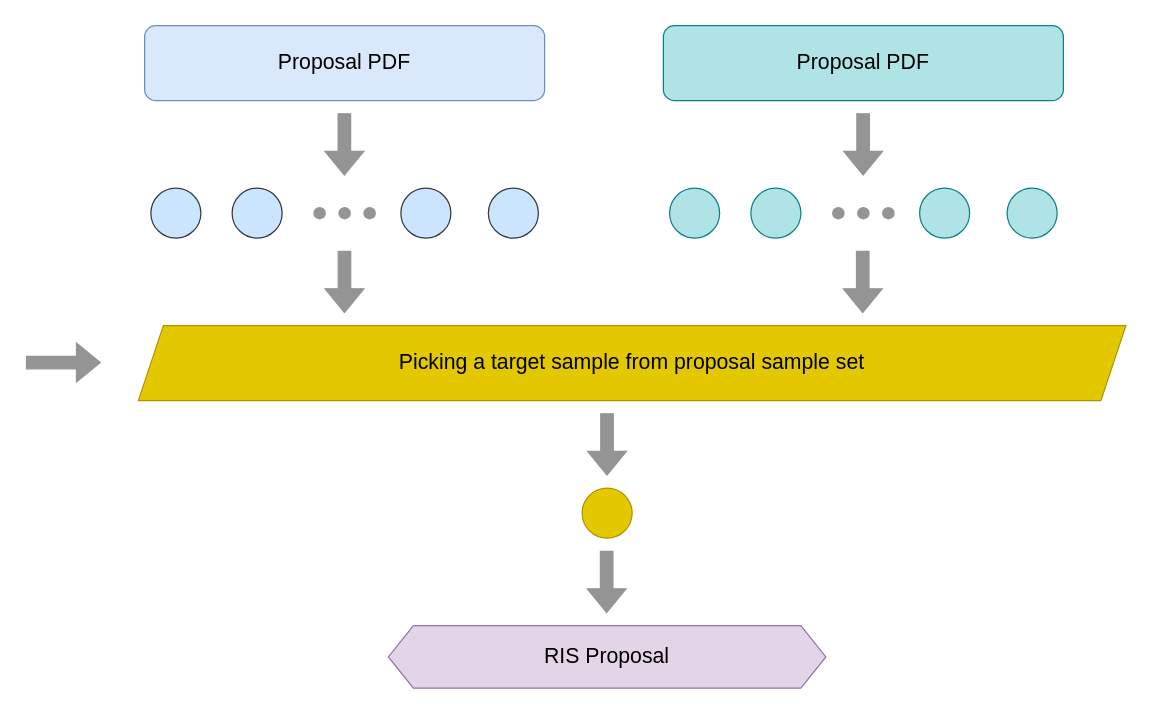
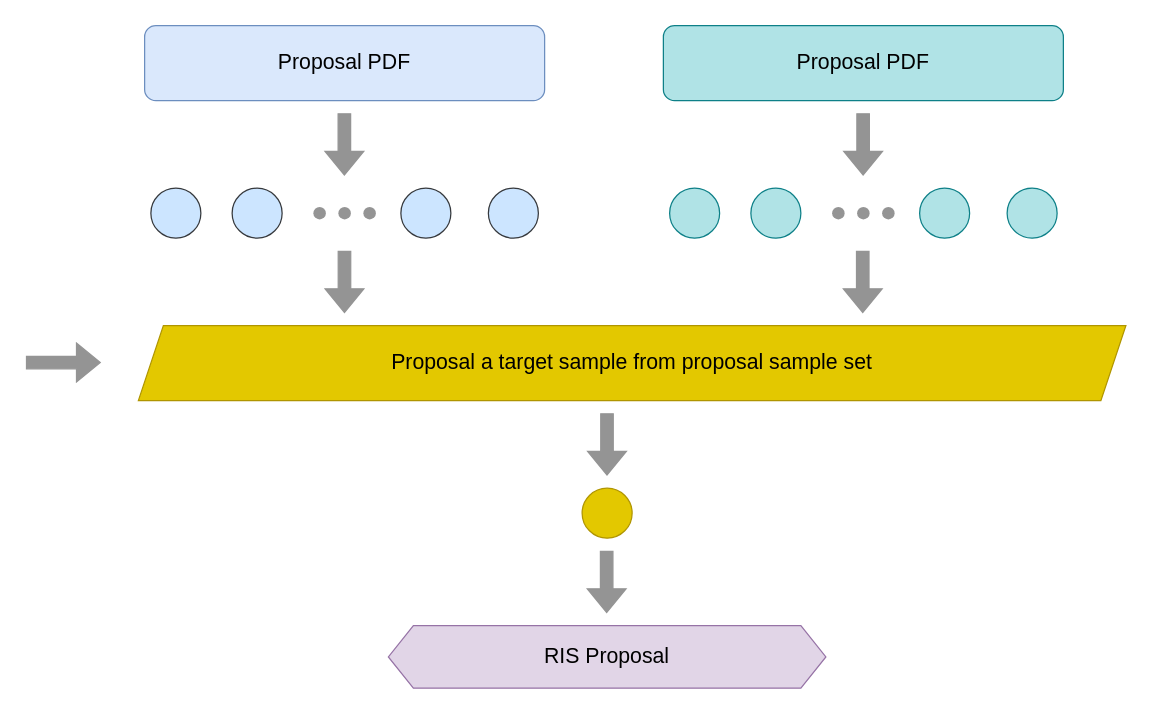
- <mxCell id="8" value="&lt;span style=&quot;font-size: 17px;&quot;&gt;Picking a target sample from proposal sample set&lt;/span&gt;" style="shape=parallelogram;perimeter=parallelogramPerimeter;whiteSpace=wrap;html=1;fixedSize=1;fontColor=#000000;fillColor=#e3c800;strokeColor=#B09500;" parent="1" vertex="1"><mxGeometry x="110" y="260" width="790" height="60" as="geometry" /></mxCell>
+ <mxCell id="8" value="&lt;span style=&quot;font-size: 17px;&quot;&gt;Proposal a target sample from proposal sample set&lt;/span&gt;" style="shape=parallelogram;perimeter=parallelogramPerimeter;whiteSpace=wrap;html=1;fixedSize=1;fontColor=#000000;fillColor=#e3c800;strokeColor=#B09500;" parent="1" vertex="1"><mxGeometry x="110" y="260" width="790" height="60" as="geometry" /></mxCell>
